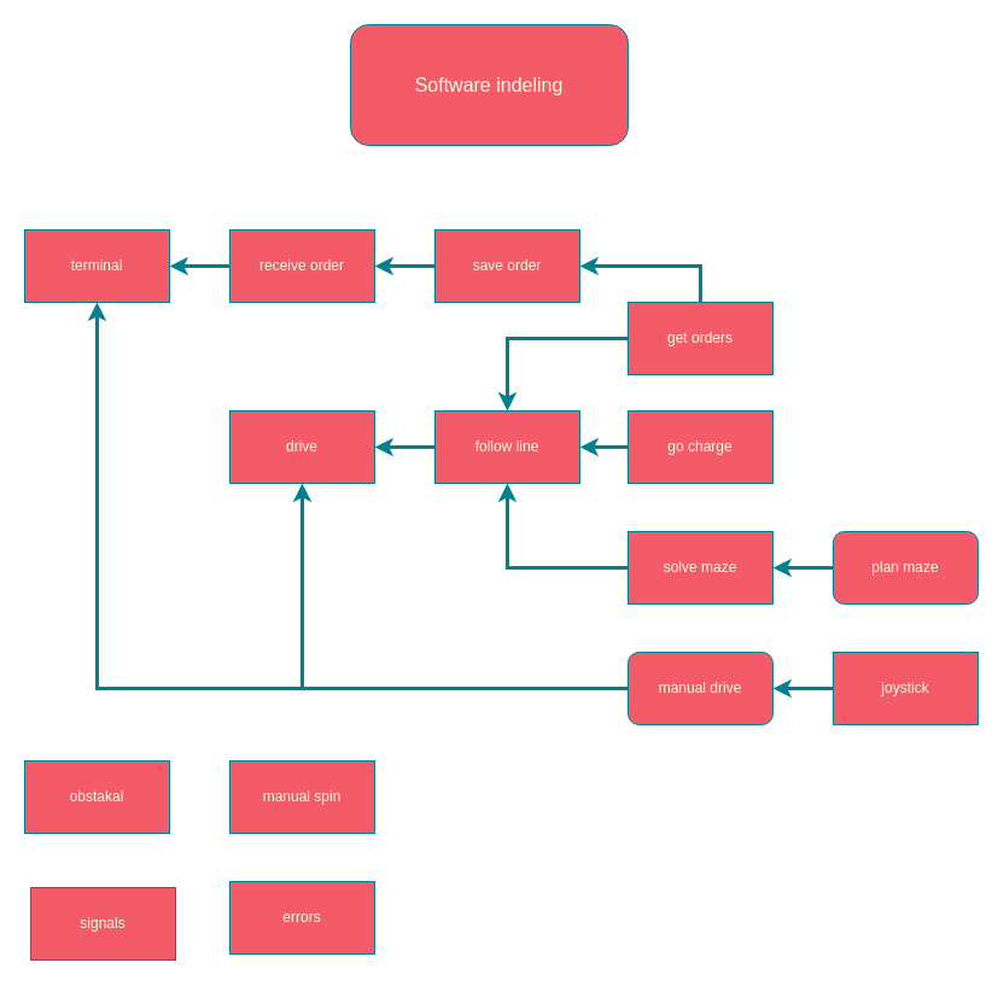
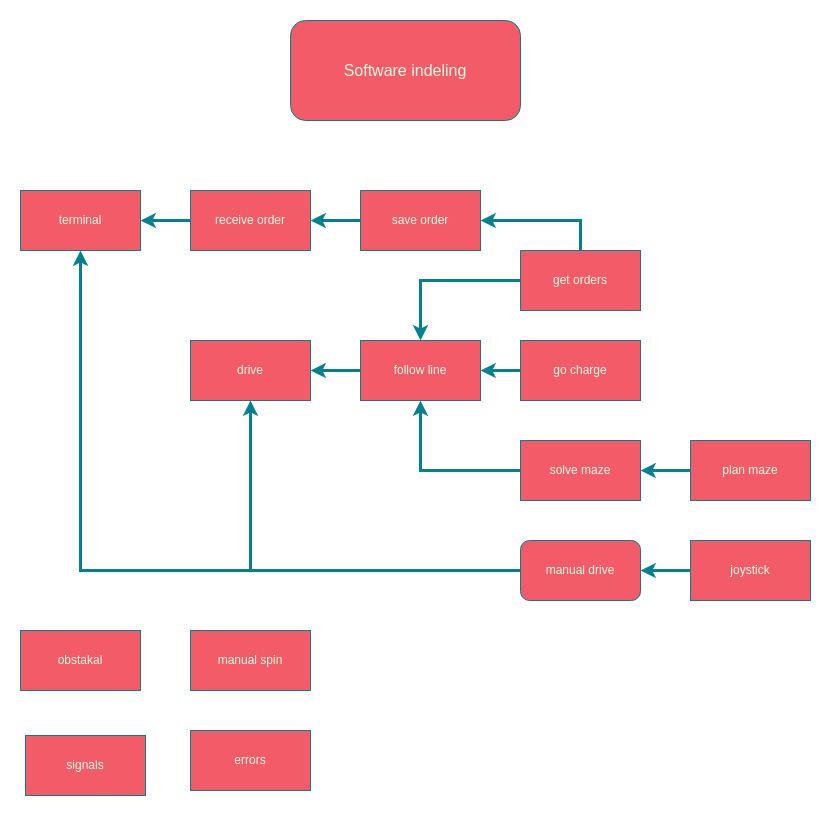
- <mxCell id="19" value="plan maze" style="whiteSpace=wrap;html=1;strokeColor=#028090;fontColor=#E4FDE1;fillColor=#F45B69;labelBackgroundColor=none;rounded=1;" vertex="1" parent="1"><mxGeometry x="690" y="440" width="120" height="60" as="geometry" /></mxCell>
+ <mxCell id="19" value="plan maze" style="rounded=0;whiteSpace=wrap;html=1;strokeColor=#028090;fontColor=#E4FDE1;fillColor=#F45B69;labelBackgroundColor=none;" vertex="1" parent="1"><mxGeometry x="690" y="440" width="120" height="60" as="geometry" /></mxCell>
